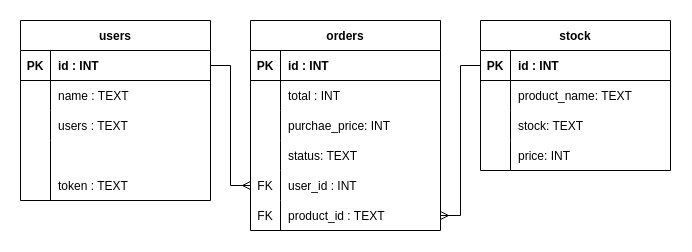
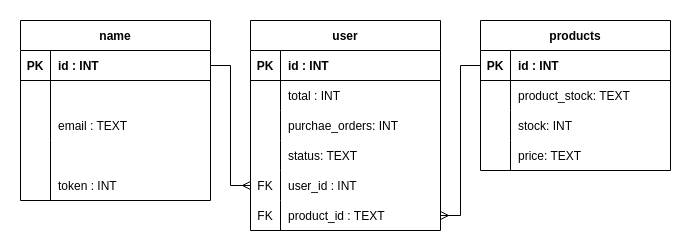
- <mxCell id="21" value="users" style="shape=table;startSize=30;container=1;collapsible=1;childLayout=tableLayout;fixedRows=1;rowLines=0;fontStyle=1;align=center;resizeLast=1;columnLines=1;horizontal=1;arcSize=15;" vertex="1" parent="1"><mxGeometry x="20" y="20" width="190" height="180" as="geometry" /></mxCell>
+ <mxCell id="21" value="name" style="shape=table;startSize=30;container=1;collapsible=1;childLayout=tableLayout;fixedRows=1;rowLines=0;fontStyle=1;align=center;resizeLast=1;columnLines=1;horizontal=1;arcSize=15;" vertex="1" parent="1"><mxGeometry x="20" y="20" width="190" height="180" as="geometry" /></mxCell>
- <mxCell id="2" value="orders" style="shape=table;startSize=30;container=1;collapsible=1;childLayout=tableLayout;fixedRows=1;rowLines=0;fontStyle=1;align=center;resizeLast=1;columnLines=1;horizontal=1;arcSize=15;" vertex="1" parent="1"><mxGeometry x="250" y="20" width="190" height="210" as="geometry" /></mxCell>
+ <mxCell id="2" value="user" style="shape=table;startSize=30;container=1;collapsible=1;childLayout=tableLayout;fixedRows=1;rowLines=0;fontStyle=1;align=center;resizeLast=1;columnLines=1;horizontal=1;arcSize=15;" vertex="1" parent="1"><mxGeometry x="250" y="20" width="190" height="210" as="geometry" /></mxCell>
- <mxCell id="36" value="stock" style="shape=table;startSize=30;container=1;collapsible=1;childLayout=tableLayout;fixedRows=1;rowLines=0;fontStyle=1;align=center;resizeLast=1;columnLines=1;horizontal=1;arcSize=15;" vertex="1" parent="1"><mxGeometry x="480" y="20" width="190" height="150" as="geometry" /></mxCell>
+ <mxCell id="36" value="products" style="shape=table;startSize=30;container=1;collapsible=1;childLayout=tableLayout;fixedRows=1;rowLines=0;fontStyle=1;align=center;resizeLast=1;columnLines=1;horizontal=1;arcSize=15;" vertex="1" parent="1"><mxGeometry x="480" y="20" width="190" height="150" as="geometry" /></mxCell>
- <mxCell id="27" value="name : TEXT" style="shape=partialRectangle;connectable=0;fillColor=none;top=0;left=0;bottom=0;right=0;align=left;spacingLeft=6;overflow=hidden;" vertex="1" parent="25"><mxGeometry x="30" width="160" height="30" as="geometry" /></mxCell>
- <mxCell id="42" value="product_name: TEXT" style="shape=partialRectangle;connectable=0;fillColor=none;top=0;left=0;bottom=0;right=0;align=left;spacingLeft=6;overflow=hidden;" vertex="1" parent="40"><mxGeometry x="30" width="160" height="30" as="geometry" /></mxCell>
+ <mxCell id="42" value="product_stock: TEXT" style="shape=partialRectangle;connectable=0;fillColor=none;top=0;left=0;bottom=0;right=0;align=left;spacingLeft=6;overflow=hidden;" vertex="1" parent="40"><mxGeometry x="30" width="160" height="30" as="geometry" /></mxCell>
- <mxCell id="30" value="users : TEXT" style="shape=partialRectangle;connectable=0;fillColor=none;top=0;left=0;bottom=0;right=0;align=left;spacingLeft=6;overflow=hidden;" vertex="1" parent="28"><mxGeometry x="30" width="160" height="30" as="geometry" /></mxCell>
+ <mxCell id="30" value="email : TEXT" style="shape=partialRectangle;connectable=0;fillColor=none;top=0;left=0;bottom=0;right=0;align=left;spacingLeft=6;overflow=hidden;" vertex="1" parent="28"><mxGeometry x="30" width="160" height="30" as="geometry" /></mxCell>
- <mxCell id="11" value="purchae_price: INT" style="shape=partialRectangle;connectable=0;fillColor=none;top=0;left=0;bottom=0;right=0;align=left;spacingLeft=6;overflow=hidden;" vertex="1" parent="9"><mxGeometry x="30" width="160" height="30" as="geometry" /></mxCell>
+ <mxCell id="11" value="purchae_orders: INT" style="shape=partialRectangle;connectable=0;fillColor=none;top=0;left=0;bottom=0;right=0;align=left;spacingLeft=6;overflow=hidden;" vertex="1" parent="9"><mxGeometry x="30" width="160" height="30" as="geometry" /></mxCell>
- <mxCell id="45" value="stock: TEXT" style="shape=partialRectangle;connectable=0;fillColor=none;top=0;left=0;bottom=0;right=0;align=left;spacingLeft=6;overflow=hidden;" vertex="1" parent="43"><mxGeometry x="30" width="160" height="30" as="geometry" /></mxCell>
+ <mxCell id="45" value="stock: INT" style="shape=partialRectangle;connectable=0;fillColor=none;top=0;left=0;bottom=0;right=0;align=left;spacingLeft=6;overflow=hidden;" vertex="1" parent="43"><mxGeometry x="30" width="160" height="30" as="geometry" /></mxCell>
- <mxCell id="48" value="price: INT" style="shape=partialRectangle;connectable=0;fillColor=none;top=0;left=0;bottom=0;right=0;align=left;spacingLeft=6;overflow=hidden;" vertex="1" parent="46"><mxGeometry x="30" width="160" height="30" as="geometry" /></mxCell>
+ <mxCell id="48" value="price: TEXT" style="shape=partialRectangle;connectable=0;fillColor=none;top=0;left=0;bottom=0;right=0;align=left;spacingLeft=6;overflow=hidden;" vertex="1" parent="46"><mxGeometry x="30" width="160" height="30" as="geometry" /></mxCell>
- <mxCell id="35" value="token : TEXT" style="shape=partialRectangle;connectable=0;fillColor=none;top=0;left=0;bottom=0;right=0;align=left;spacingLeft=6;overflow=hidden;" vertex="1" parent="33"><mxGeometry x="30" width="160" height="30" as="geometry" /></mxCell>
+ <mxCell id="35" value="token : INT" style="shape=partialRectangle;connectable=0;fillColor=none;top=0;left=0;bottom=0;right=0;align=left;spacingLeft=6;overflow=hidden;" vertex="1" parent="33"><mxGeometry x="30" width="160" height="30" as="geometry" /></mxCell>
